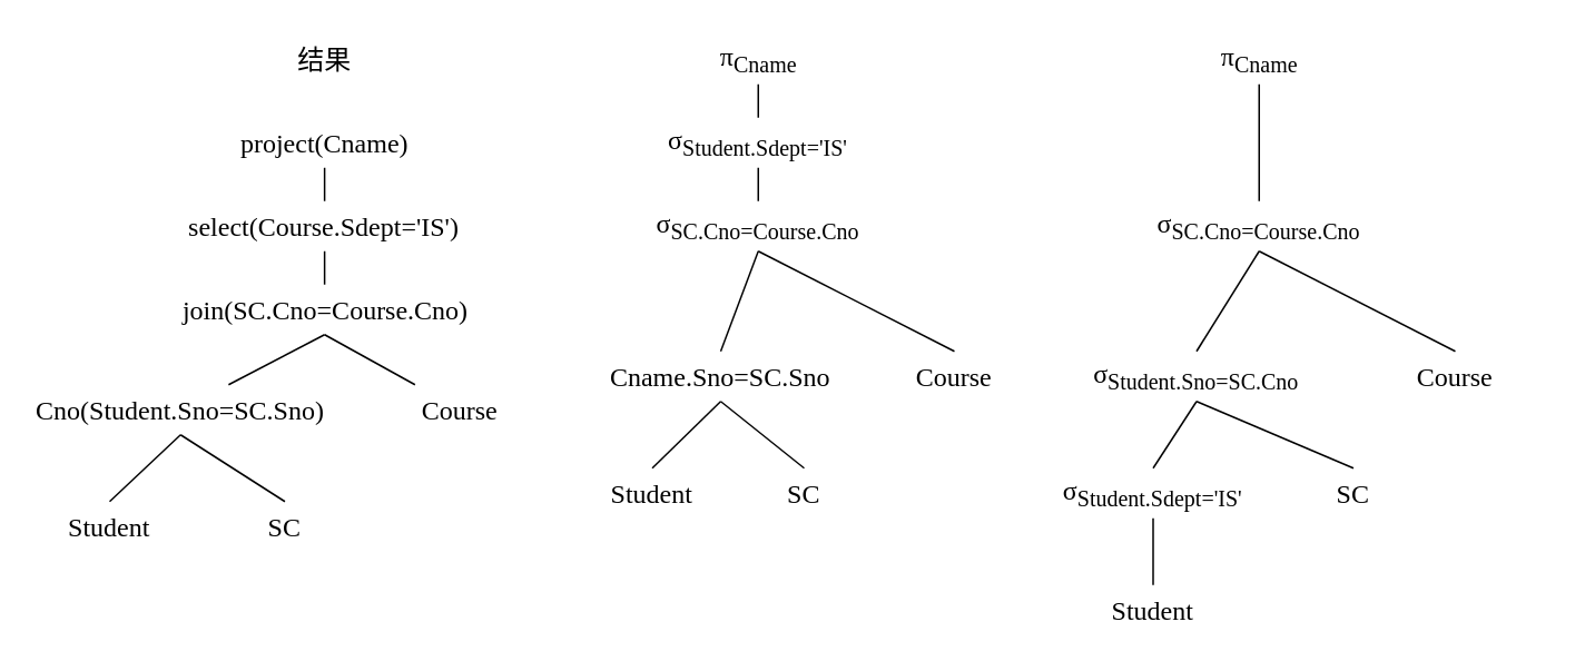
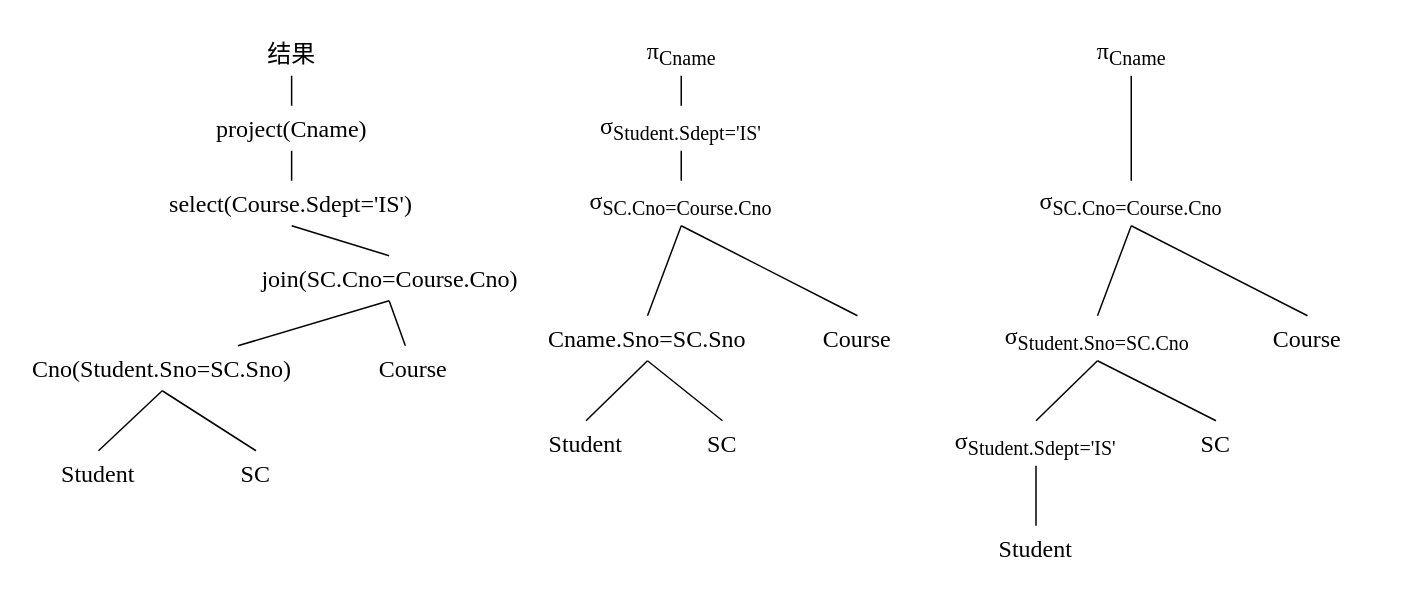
+ <mxCell id="2" value="" style="rounded=0;orthogonalLoop=1;jettySize=auto;html=1;endArrow=none;endFill=0;exitX=0.5;exitY=1;exitDx=0;exitDy=0;entryX=0.5;entryY=0;entryDx=0;entryDy=0;fontSize=16;" edge="1" parent="1" source="3" target="5"><mxGeometry relative="1" as="geometry" /></mxCell>
- <mxCell id="10" value="join(SC.Cno=Course.Cno)" style="text;html=1;strokeColor=none;fillColor=none;align=center;verticalAlign=middle;whiteSpace=wrap;rounded=0;fontFamily=Times New Roman;fontSize=16;" vertex="1" parent="1"><mxGeometry x="97.5" y="170" width="192.5" height="30" as="geometry" /></mxCell>
+ <mxCell id="10" value="join(SC.Cno=Course.Cno)" style="text;html=1;strokeColor=none;fillColor=none;align=center;verticalAlign=middle;whiteSpace=wrap;rounded=0;fontFamily=Times New Roman;fontSize=16;" vertex="1" parent="1"><mxGeometry x="162.5" y="170" width="192.5" height="30" as="geometry" /></mxCell>
- <mxCell id="36" value="&lt;span style=&quot;font-family: &amp;quot;Times New Roman&amp;quot;;&quot;&gt;σ&lt;/span&gt;&lt;sub style=&quot;font-family: &amp;quot;Times New Roman&amp;quot;;&quot;&gt;Student.Sno=SC.Cno&lt;/sub&gt;" style="text;html=1;strokeColor=none;fillColor=none;align=center;verticalAlign=middle;whiteSpace=wrap;rounded=0;fontSize=16;" vertex="1" parent="1"><mxGeometry x="641" y="210" width="150" height="30" as="geometry" /></mxCell>
+ <mxCell id="36" value="&lt;span style=&quot;font-family: &amp;quot;Times New Roman&amp;quot;;&quot;&gt;σ&lt;/span&gt;&lt;sub style=&quot;font-family: &amp;quot;Times New Roman&amp;quot;;&quot;&gt;Student.Sno=SC.Cno&lt;/sub&gt;" style="text;html=1;strokeColor=none;fillColor=none;align=center;verticalAlign=middle;whiteSpace=wrap;rounded=0;fontSize=16;" vertex="1" parent="1"><mxGeometry x="656" y="210" width="150" height="30" as="geometry" /></mxCell>
